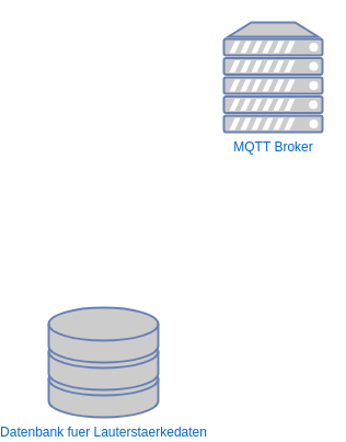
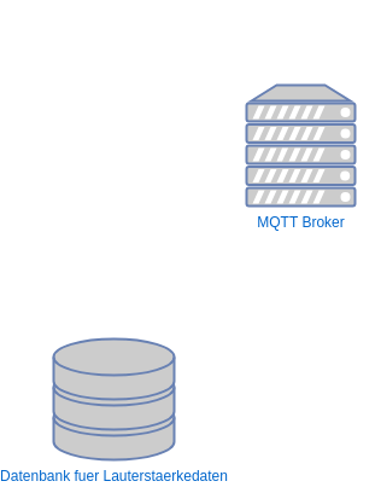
- <mxCell id="2" value="MQTT Broker" style="fontColor=#0066CC;verticalAlign=top;verticalLabelPosition=bottom;labelPosition=center;align=center;html=1;outlineConnect=0;fillColor=#CCCCCC;strokeColor=#6881B3;gradientColor=none;gradientDirection=north;strokeWidth=2;shape=mxgraph.networks.server;" parent="1" vertex="1"><mxGeometry x="180" y="20" width="90" height="100" as="geometry" /></mxCell>
+ <mxCell id="2" value="MQTT Broker" style="fontColor=#0066CC;verticalAlign=top;verticalLabelPosition=bottom;labelPosition=center;align=center;html=1;outlineConnect=0;fillColor=#CCCCCC;strokeColor=#6881B3;gradientColor=none;gradientDirection=north;strokeWidth=2;shape=mxgraph.networks.server;" parent="1" vertex="1"><mxGeometry x="180" y="70" width="90" height="100" as="geometry" /></mxCell>
